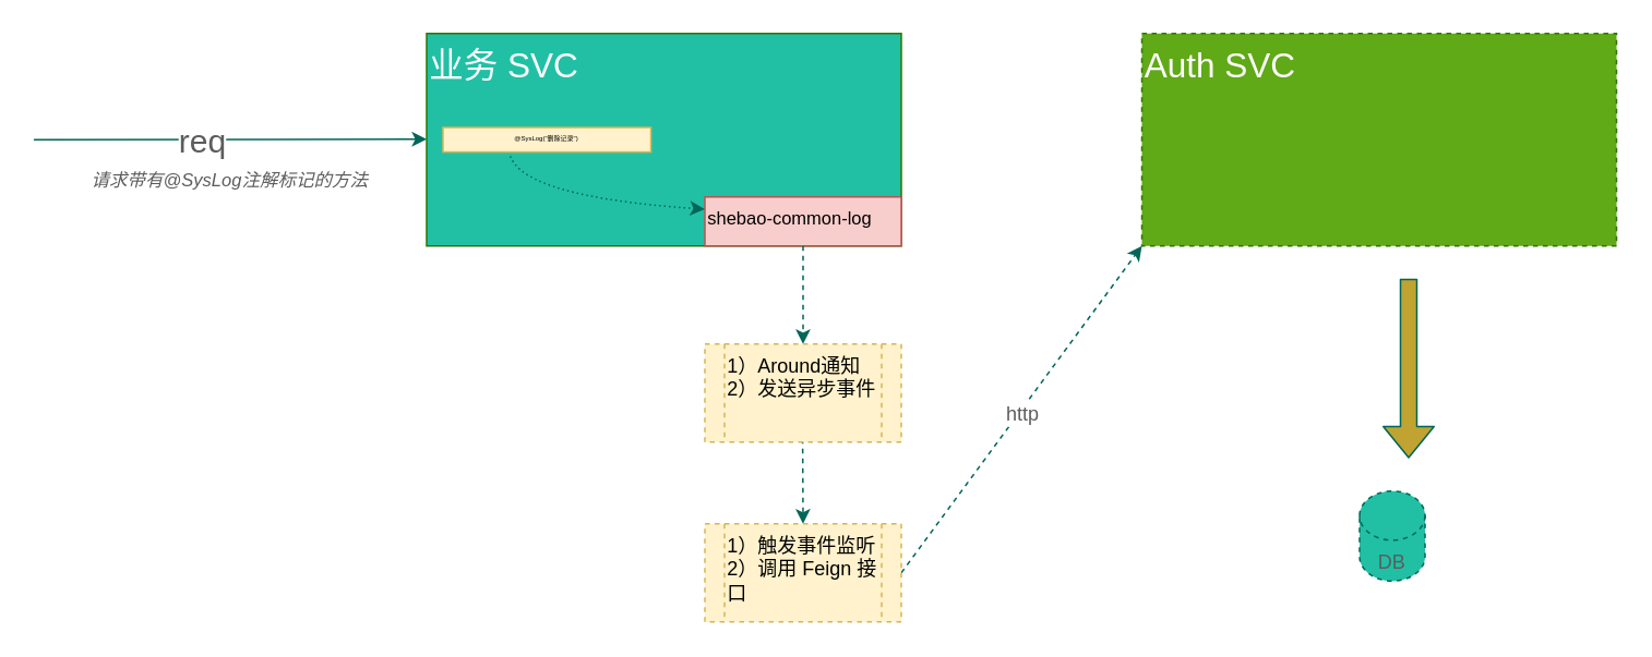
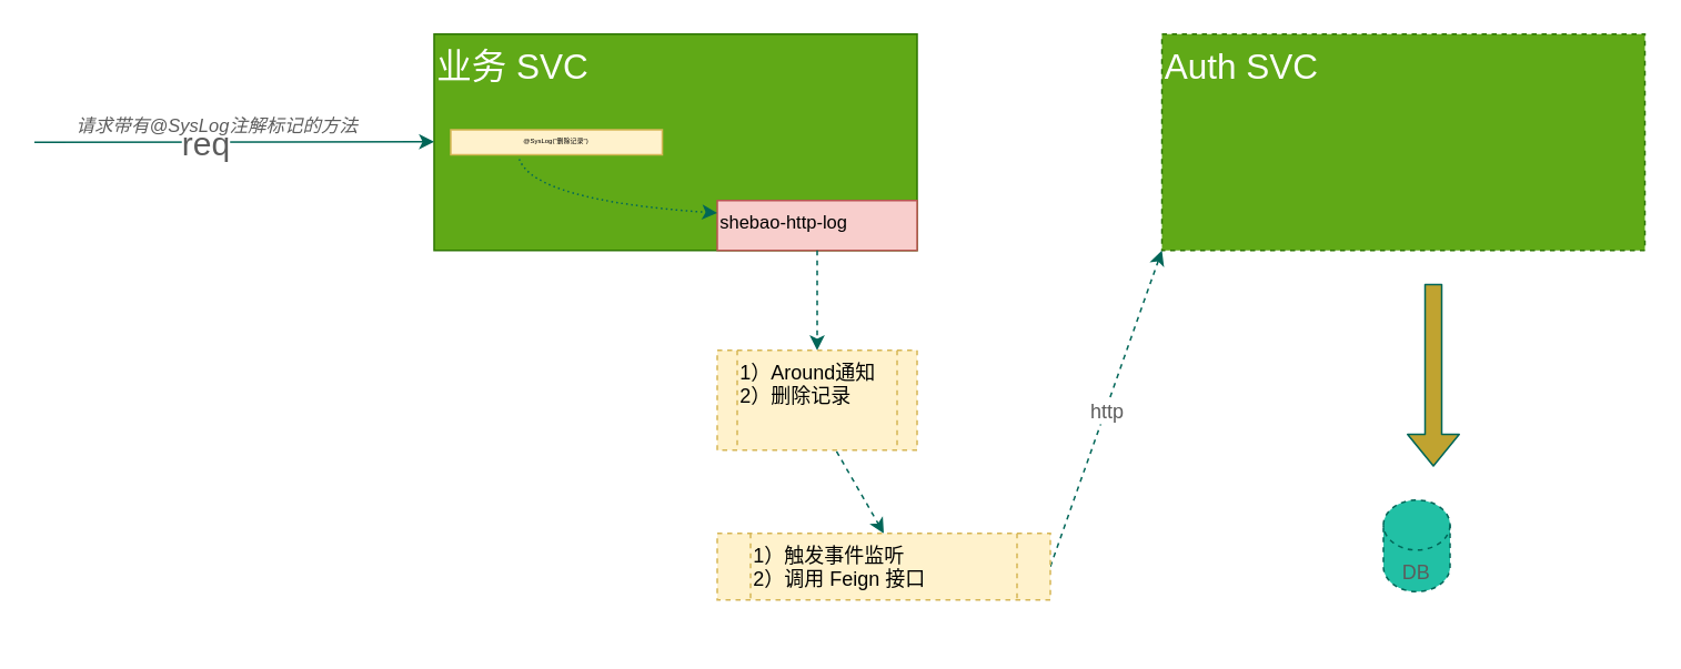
- <mxCell id="2" value="业务 SVC" style="rounded=0;whiteSpace=wrap;html=1;align=left;verticalAlign=top;fontSize=21;fillColor=#21c0a5;strokeColor=#2D7600;fontColor=#ffffff;" vertex="1" parent="1"><mxGeometry x="260" y="20" width="290" height="130" as="geometry" /></mxCell>
+ <mxCell id="2" value="业务 SVC" style="rounded=0;whiteSpace=wrap;html=1;align=left;verticalAlign=top;fontSize=21;fillColor=#60a917;strokeColor=#2D7600;fontColor=#ffffff;" vertex="1" parent="1"><mxGeometry x="260" y="20" width="290" height="130" as="geometry" /></mxCell>
- <mxCell id="7" value="&lt;font size=&quot;1&quot;&gt;&lt;i style=&quot;font-size: 11px&quot;&gt;请求带有@SysLog注解标记的方法&lt;/i&gt;&lt;/font&gt;" style="text;html=1;strokeColor=none;fillColor=none;align=center;verticalAlign=middle;whiteSpace=wrap;rounded=0;sketch=0;fontColor=#5C5C5C;dashed=1;" vertex="1" parent="1"><mxGeometry x="40" y="100" width="200" height="20" as="geometry" /></mxCell>
+ <mxCell id="7" value="&lt;font size=&quot;1&quot;&gt;&lt;i style=&quot;font-size: 11px&quot;&gt;请求带有@SysLog注解标记的方法&lt;/i&gt;&lt;/font&gt;" style="text;html=1;strokeColor=none;fillColor=none;align=center;verticalAlign=middle;whiteSpace=wrap;rounded=0;sketch=0;fontColor=#5C5C5C;dashed=1;" vertex="1" parent="1"><mxGeometry x="30" y="65" width="200" height="20" as="geometry" /></mxCell>
- <mxCell id="3" value="&lt;font style=&quot;font-size: 11px&quot;&gt;shebao-common-log&lt;/font&gt;" style="rounded=0;whiteSpace=wrap;html=1;align=left;verticalAlign=top;fontSize=9;fillColor=#f8cecc;strokeColor=#b85450;" vertex="1" parent="1"><mxGeometry x="430" y="120" width="120" height="30" as="geometry" /></mxCell>
+ <mxCell id="3" value="&lt;font style=&quot;font-size: 11px&quot;&gt;shebao-http-log&lt;/font&gt;" style="rounded=0;whiteSpace=wrap;html=1;align=left;verticalAlign=top;fontSize=9;fillColor=#f8cecc;strokeColor=#b85450;" vertex="1" parent="1"><mxGeometry x="430" y="120" width="120" height="30" as="geometry" /></mxCell>
- <mxCell id="13" value="&lt;span style=&quot;color: rgb(0, 0, 0);&quot;&gt;1）Around通知&lt;/span&gt;&lt;br style=&quot;color: rgb(0, 0, 0);&quot;&gt;&lt;span style=&quot;color: rgb(0, 0, 0);&quot;&gt;2）发送异步事件&lt;/span&gt;" style="shape=process;whiteSpace=wrap;html=1;backgroundOutline=1;rounded=0;dashed=1;sketch=0;fontSize=12;strokeColor=#d6b656;fillColor=#fff2cc;verticalAlign=top;align=left;" vertex="1" parent="1"><mxGeometry x="430" y="210" width="120" height="60" as="geometry" /></mxCell>
+ <mxCell id="13" value="&lt;span style=&quot;color: rgb(0, 0, 0);&quot;&gt;1）Around通知&lt;/span&gt;&lt;br style=&quot;color: rgb(0, 0, 0);&quot;&gt;&lt;span style=&quot;color: rgb(0, 0, 0);&quot;&gt;2）删除记录&lt;/span&gt;" style="shape=process;whiteSpace=wrap;html=1;backgroundOutline=1;rounded=0;dashed=1;sketch=0;fontSize=12;strokeColor=#d6b656;fillColor=#fff2cc;verticalAlign=top;align=left;" vertex="1" parent="1"><mxGeometry x="430" y="210" width="120" height="60" as="geometry" /></mxCell>
- <mxCell id="14" value="&lt;span style=&quot;color: rgb(0, 0, 0);&quot;&gt;1）触发事件监听&lt;br&gt;2）调用 Feign 接口&lt;/span&gt;" style="shape=process;whiteSpace=wrap;html=1;backgroundOutline=1;rounded=0;dashed=1;sketch=0;fontSize=12;strokeColor=#d6b656;fillColor=#fff2cc;verticalAlign=top;align=left;" vertex="1" parent="1"><mxGeometry x="430" y="320" width="120" height="60" as="geometry" /></mxCell>
+ <mxCell id="14" value="&lt;span style=&quot;color: rgb(0, 0, 0);&quot;&gt;1）触发事件监听&lt;br&gt;2）调用 Feign 接口&lt;/span&gt;" style="shape=process;whiteSpace=wrap;html=1;backgroundOutline=1;rounded=0;dashed=1;sketch=0;fontSize=12;strokeColor=#d6b656;fillColor=#fff2cc;verticalAlign=top;align=left;" vertex="1" parent="1"><mxGeometry x="430" y="320" width="200" height="40" as="geometry" /></mxCell>
